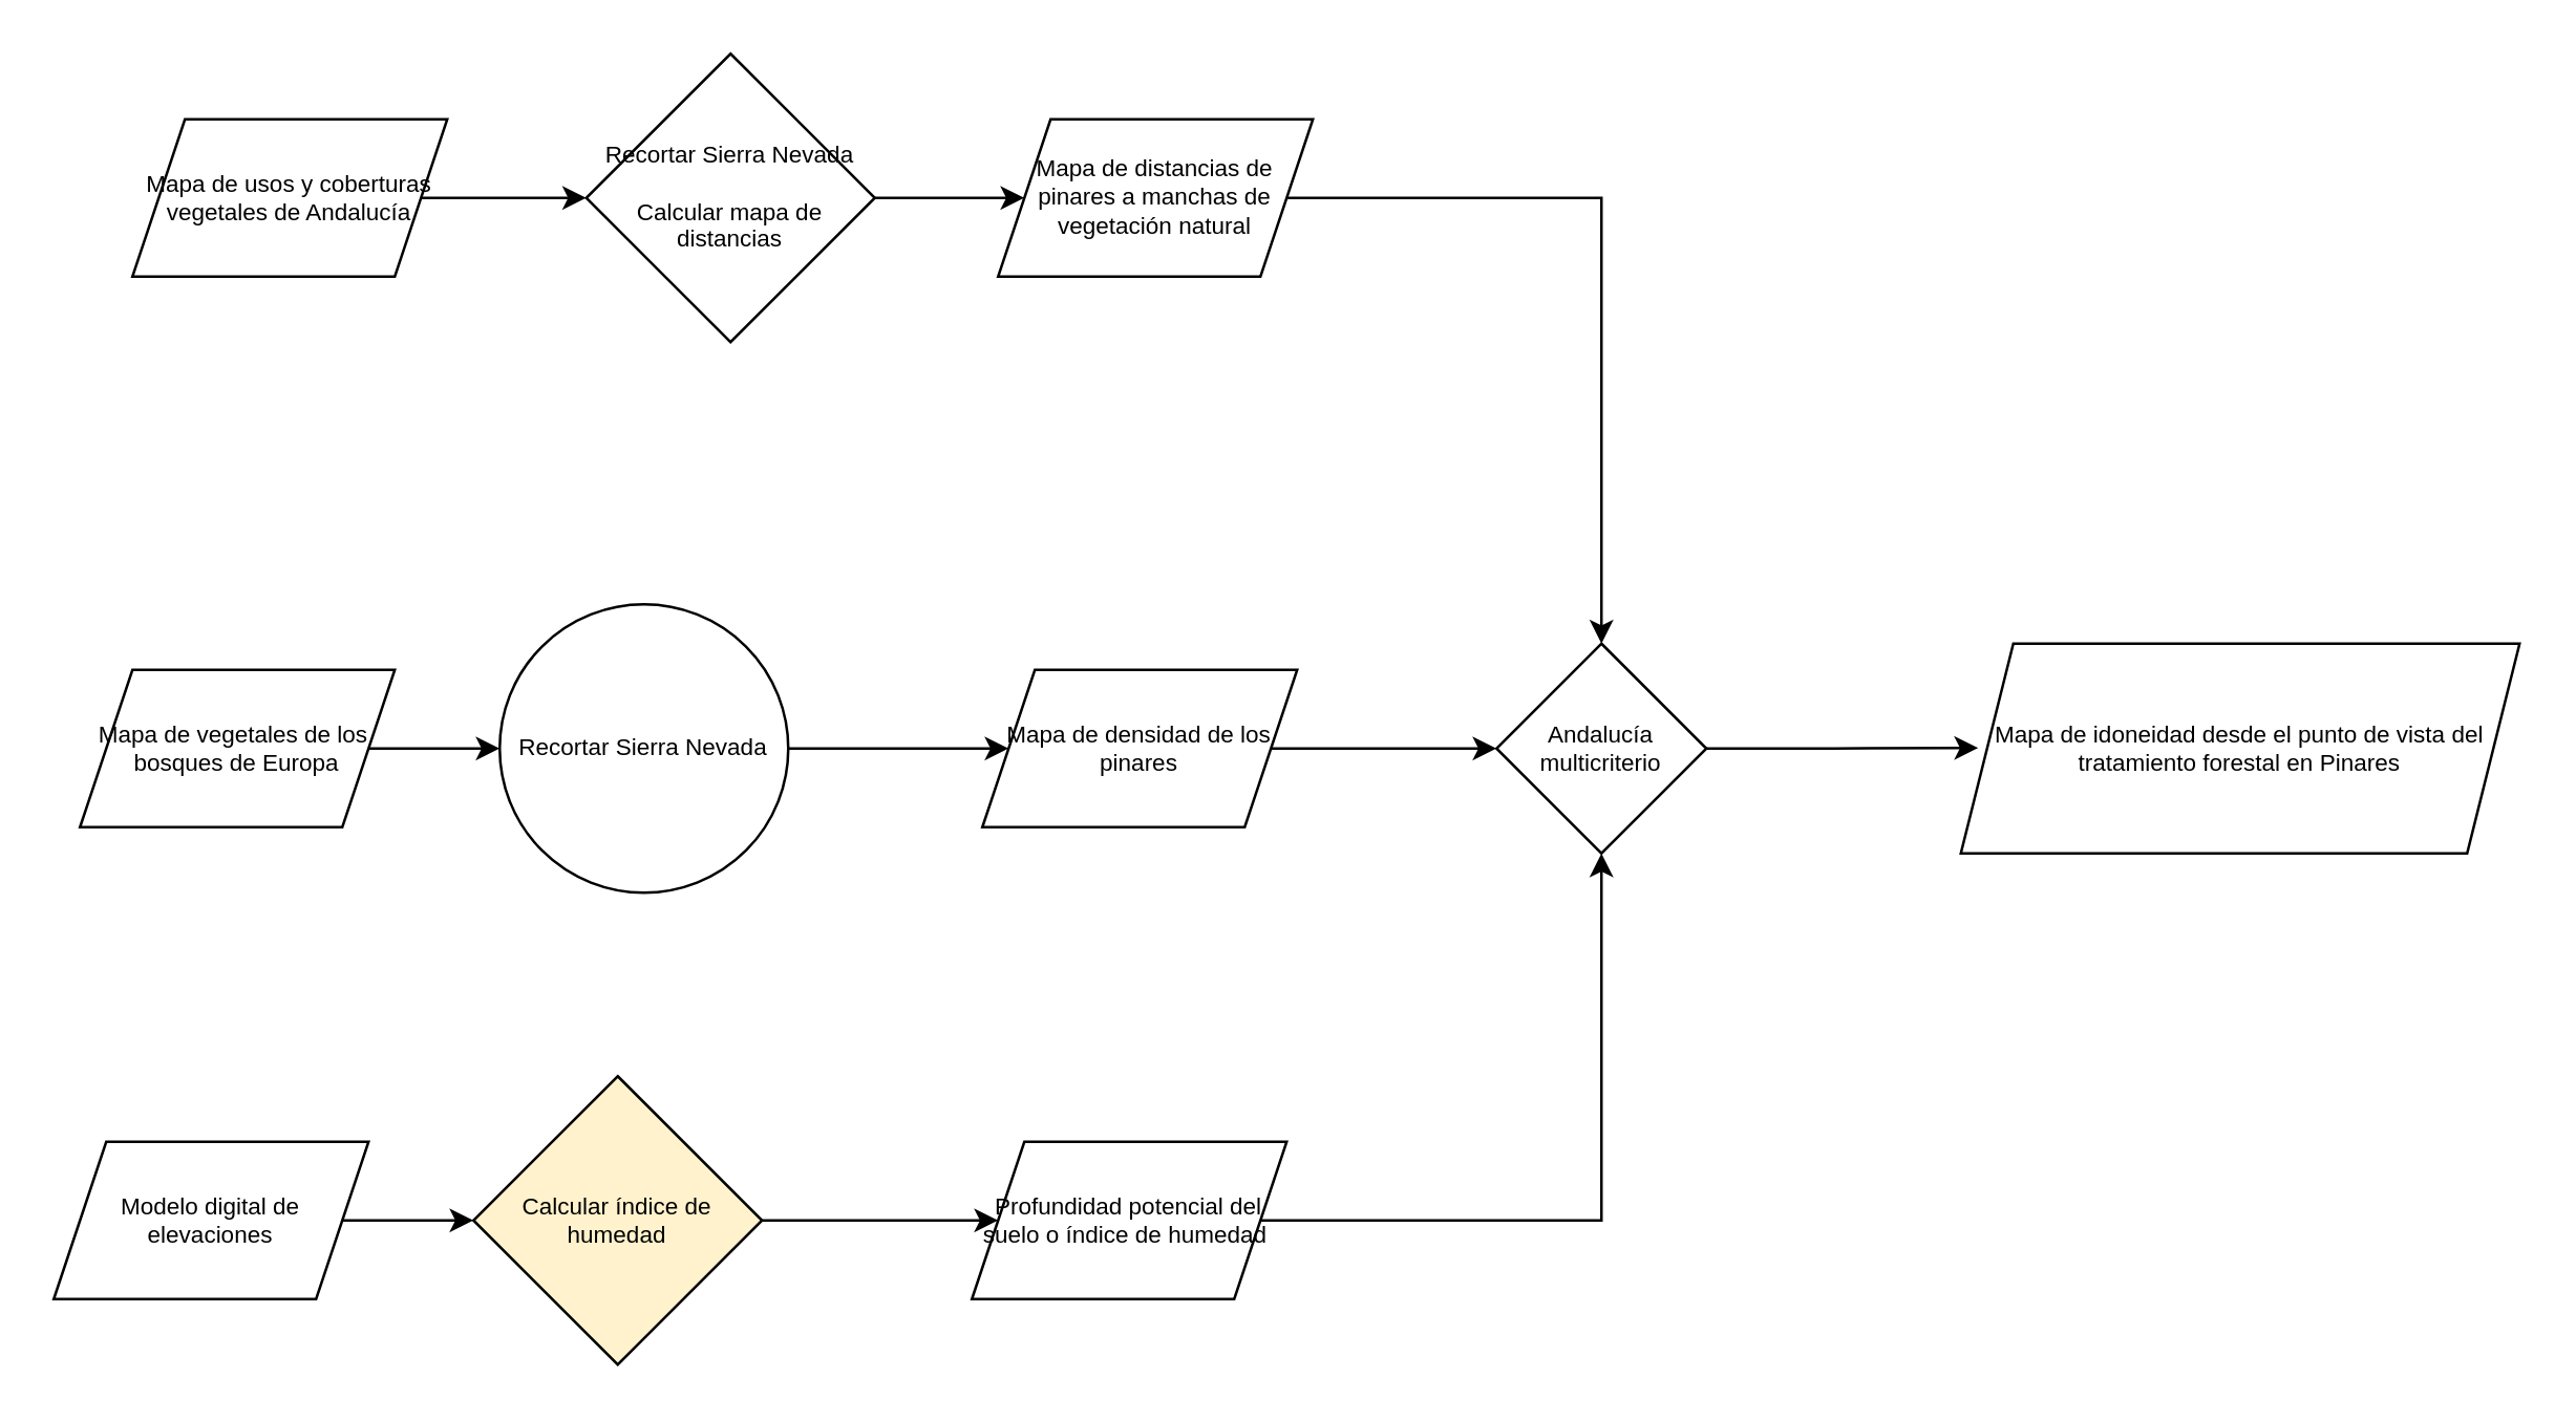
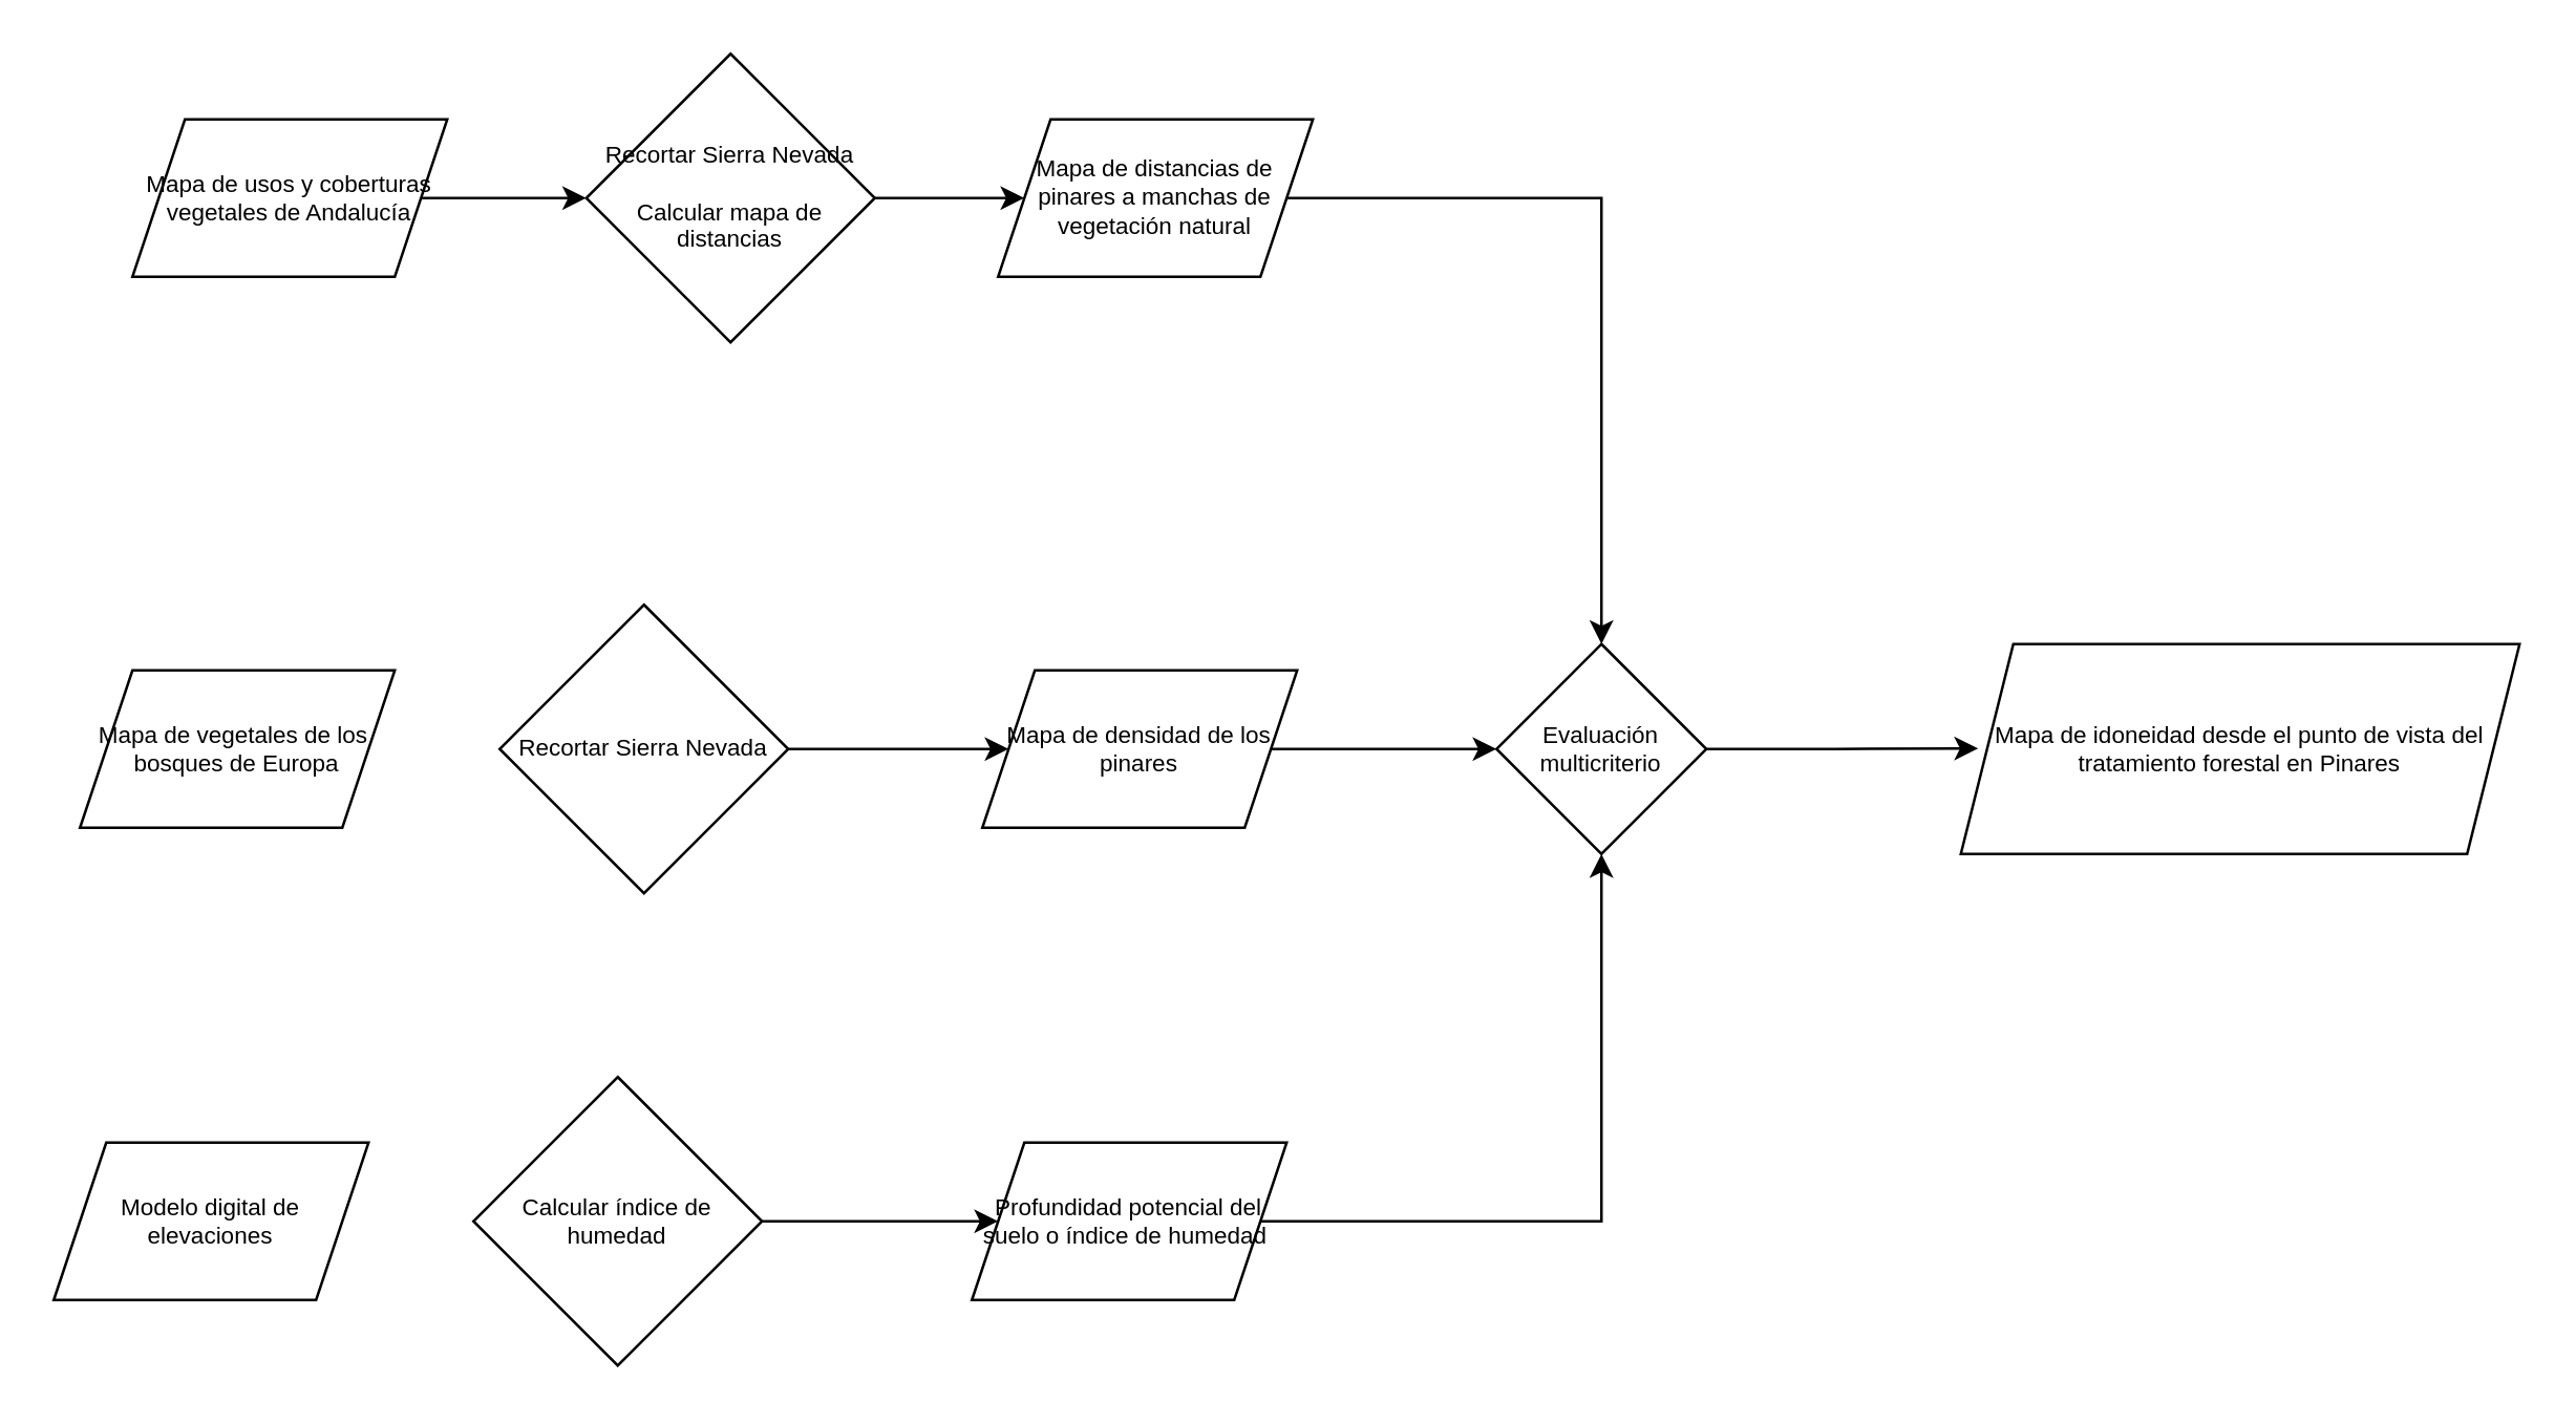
- <mxCell id="11" style="edgeStyle=orthogonalEdgeStyle;rounded=0;orthogonalLoop=1;jettySize=auto;html=1;entryX=0;entryY=0.5;entryDx=0;entryDy=0;fontSize=9;" edge="1" parent="1" source="12" target="14"><mxGeometry relative="1" as="geometry" /></mxCell>
- <mxCell id="14" value="Recortar Sierra Nevada" style="ellipse;whiteSpace=wrap;html=1;fontSize=9;" vertex="1" parent="1"><mxGeometry x="190" y="230" width="110" height="110" as="geometry" /></mxCell>
+ <mxCell id="14" value="Recortar Sierra Nevada" style="rhombus;whiteSpace=wrap;html=1;fontSize=9;" vertex="1" parent="1"><mxGeometry x="190" y="230" width="110" height="110" as="geometry" /></mxCell>
- <mxCell id="18" value="Andalucía multicriterio" style="rhombus;whiteSpace=wrap;html=1;fontSize=9;" vertex="1" parent="1"><mxGeometry x="570" y="245" width="80" height="80" as="geometry" /></mxCell>
+ <mxCell id="18" value="Evaluación multicriterio" style="rhombus;whiteSpace=wrap;html=1;fontSize=9;" vertex="1" parent="1"><mxGeometry x="570" y="245" width="80" height="80" as="geometry" /></mxCell>
- <mxCell id="19" style="edgeStyle=orthogonalEdgeStyle;rounded=0;orthogonalLoop=1;jettySize=auto;html=1;entryX=0;entryY=0.5;entryDx=0;entryDy=0;fontSize=9;" edge="1" parent="1" source="20" target="22"><mxGeometry relative="1" as="geometry" /></mxCell>
- <mxCell id="22" value="Calcular índice de humedad" style="rhombus;whiteSpace=wrap;html=1;fontSize=9;fillColor=#fff2cc;" vertex="1" parent="1"><mxGeometry x="180" y="410" width="110" height="110" as="geometry" /></mxCell>
+ <mxCell id="22" value="Calcular índice de humedad" style="rhombus;whiteSpace=wrap;html=1;fontSize=9;" vertex="1" parent="1"><mxGeometry x="180" y="410" width="110" height="110" as="geometry" /></mxCell>
